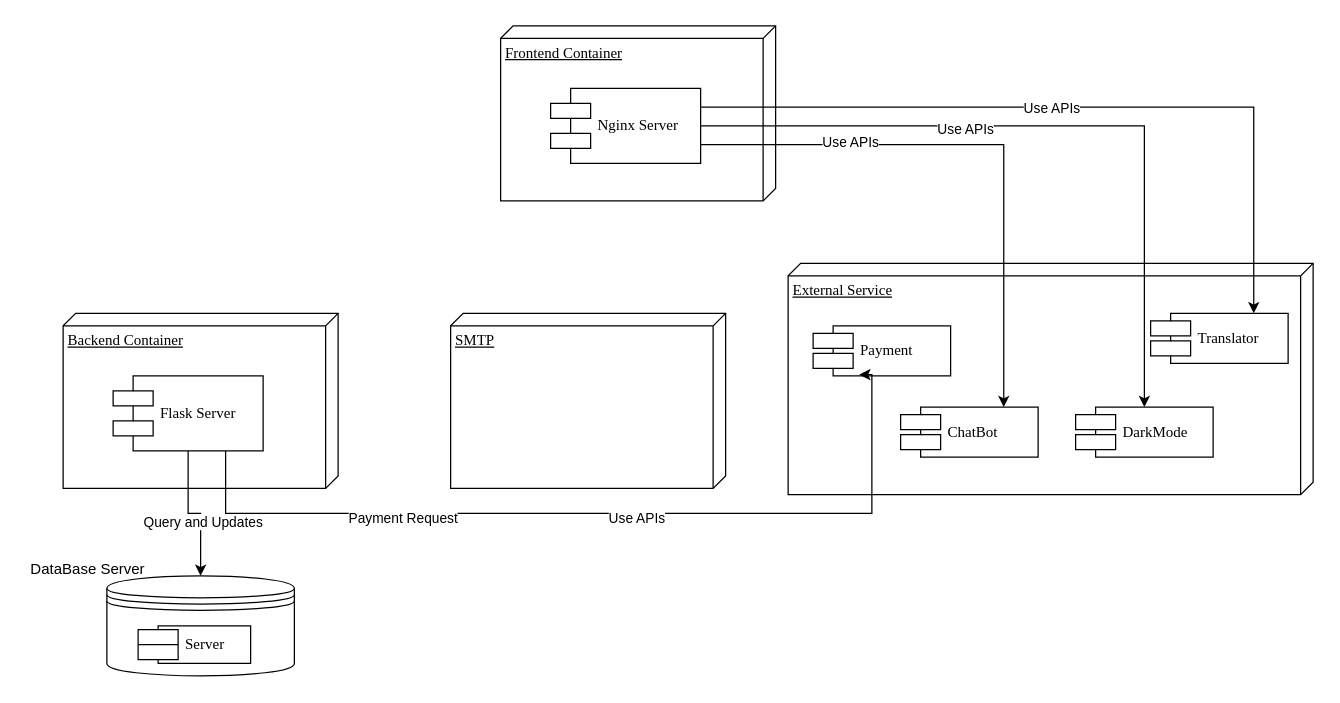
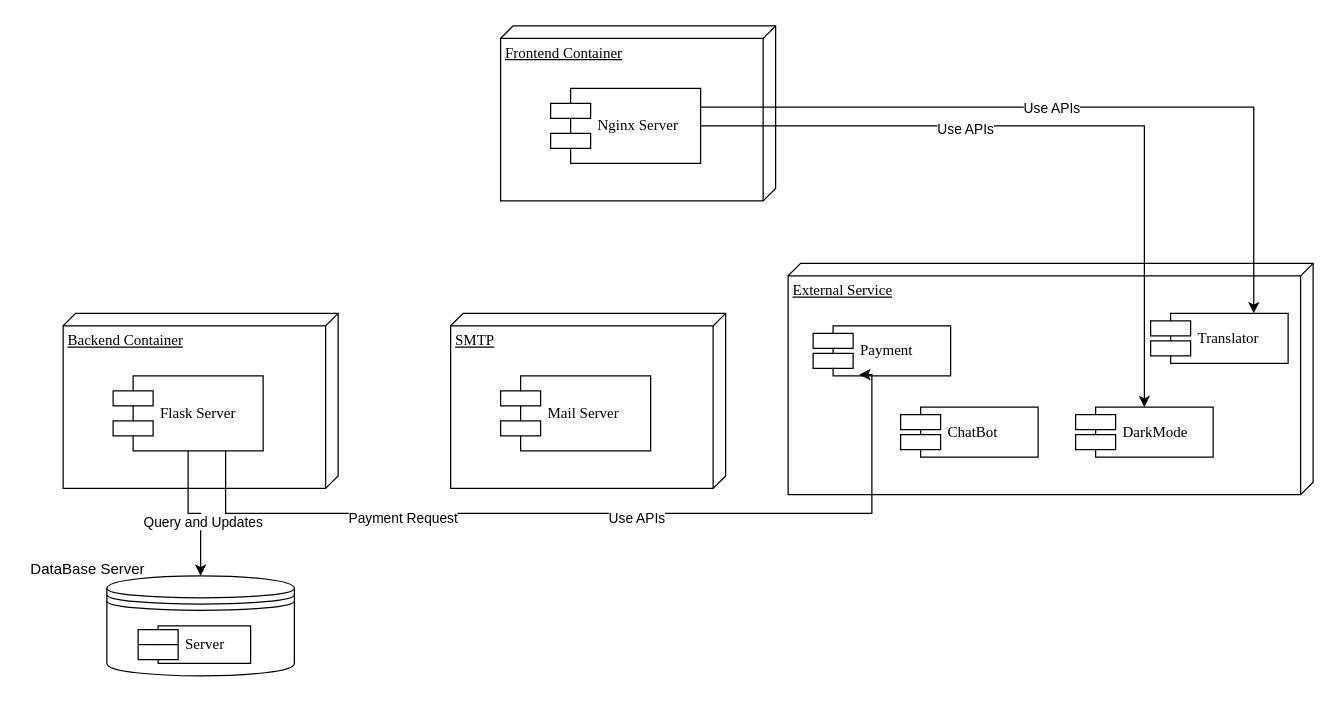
- <mxCell id="14" style="edgeStyle=orthogonalEdgeStyle;rounded=0;orthogonalLoop=1;jettySize=auto;html=1;exitX=1;exitY=0.75;exitDx=0;exitDy=0;entryX=0.75;entryY=0;entryDx=0;entryDy=0;" edge="1" parent="1" source="16" target="18"><mxGeometry relative="1" as="geometry" /></mxCell>
- <mxCell id="15" value="Use APIs" style="edgeLabel;html=1;align=center;verticalAlign=middle;resizable=0;points=[];" vertex="1" connectable="0" parent="14"><mxGeometry x="-0.474" y="3" relative="1" as="geometry"><mxPoint as="offset" /></mxGeometry></mxCell>
+ <mxCell id="17" value="Mail Server" style="shape=component;align=left;spacingLeft=36;rounded=0;shadow=0;comic=0;labelBackgroundColor=none;strokeWidth=1;fontFamily=Verdana;fontSize=12;html=1;" vertex="1" parent="1"><mxGeometry x="400" y="300" width="120" height="60" as="geometry" /></mxCell>
